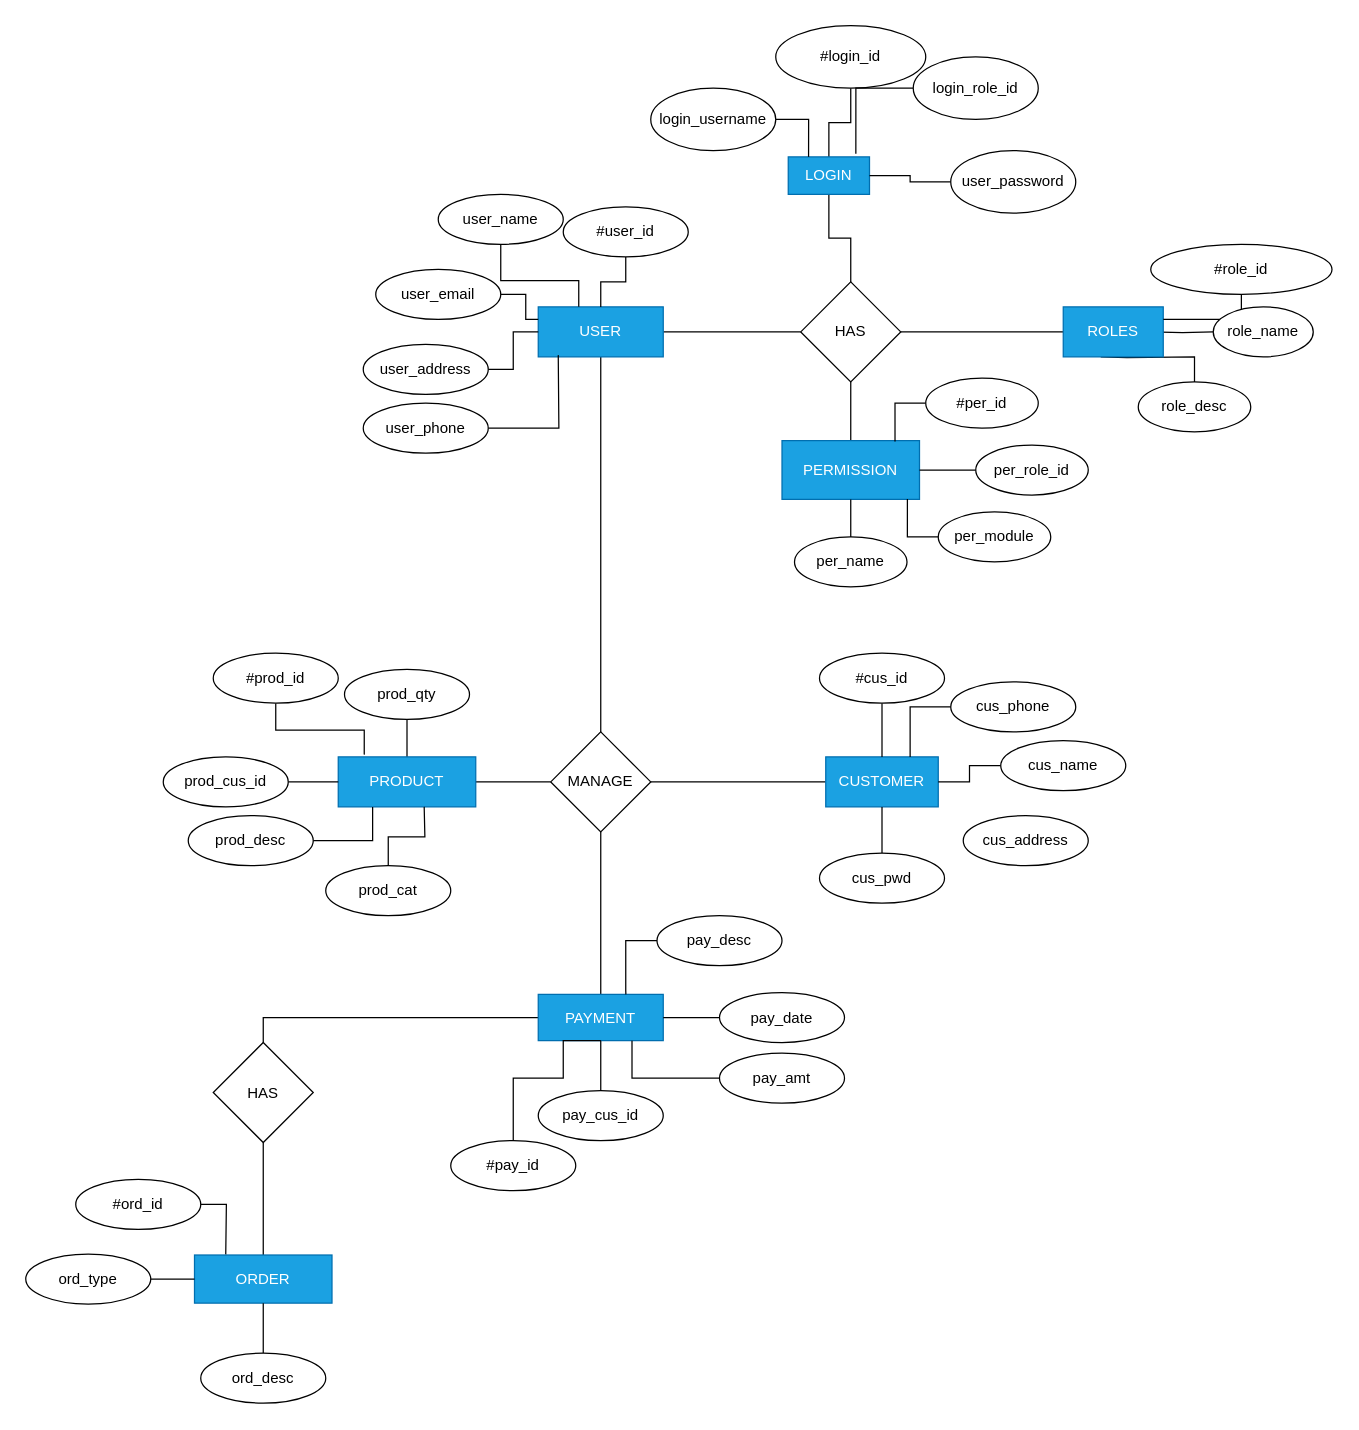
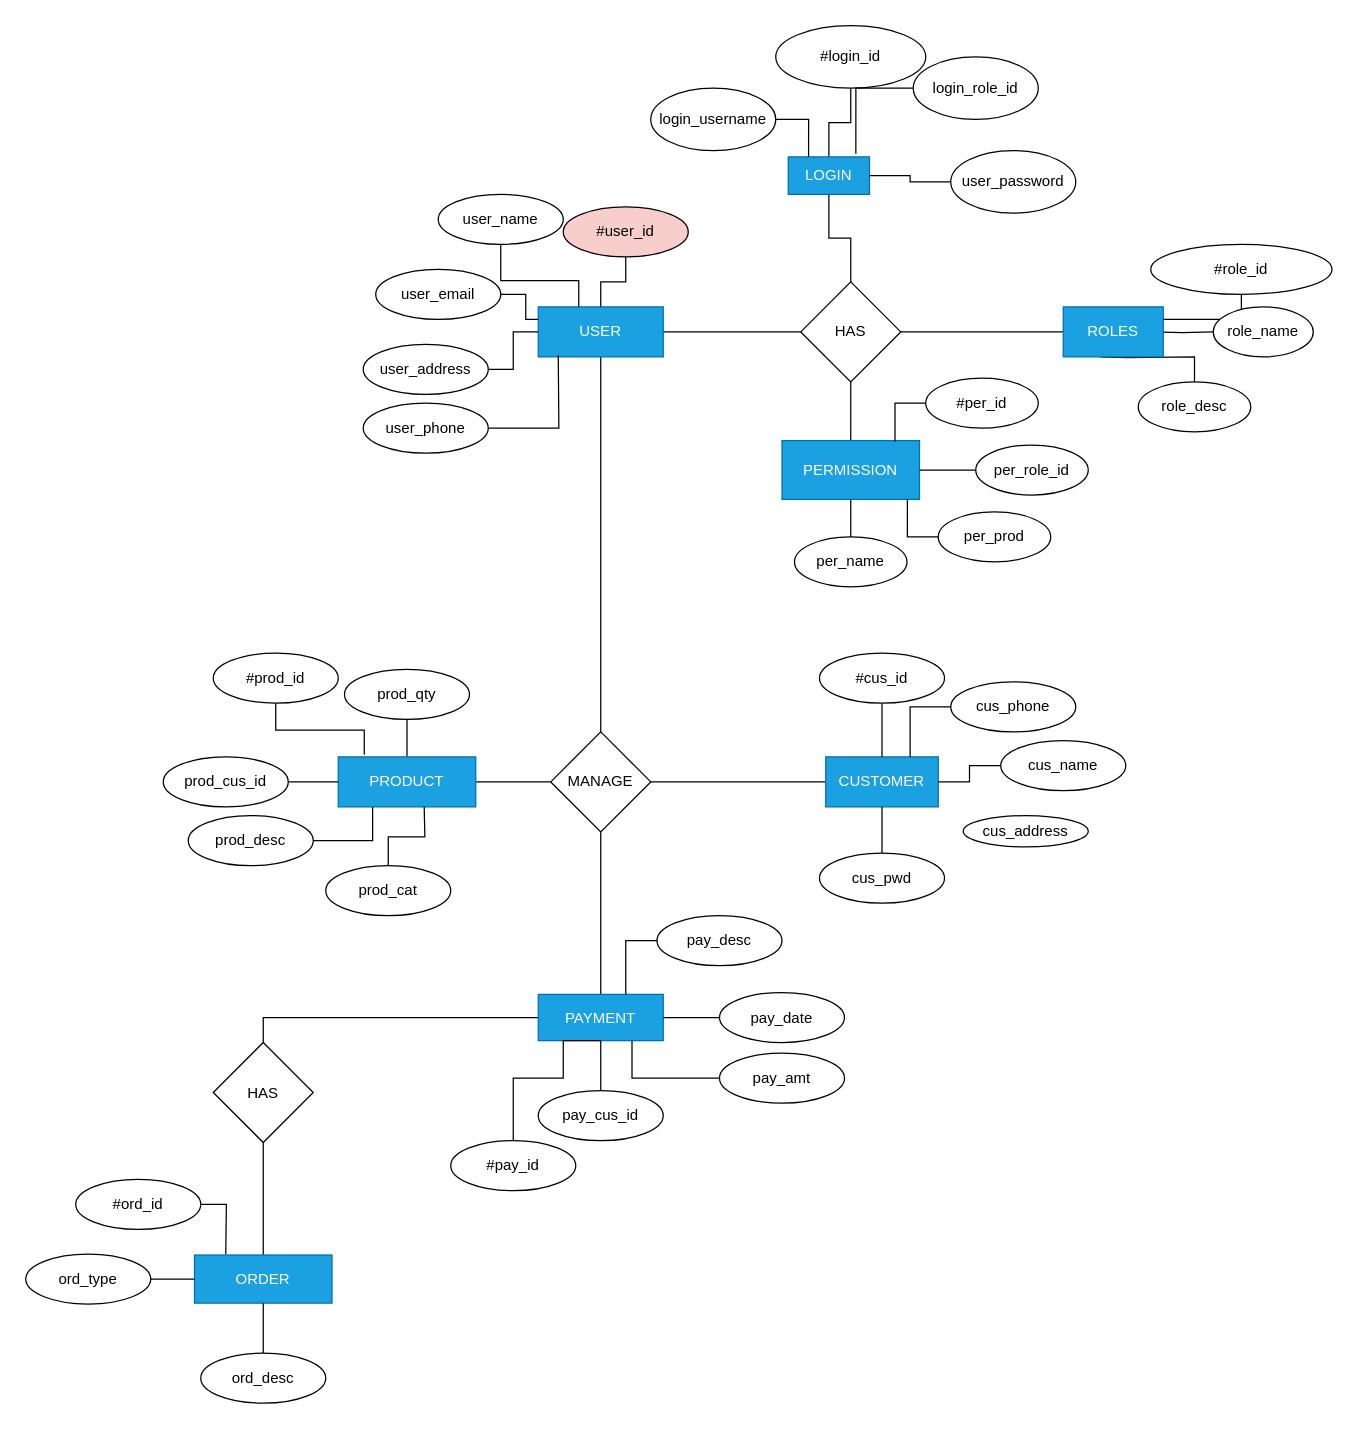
- <mxCell id="6" value="#user_id" style="ellipse;whiteSpace=wrap;html=1;" vertex="1" parent="1"><mxGeometry x="450" y="165" width="100" height="40" as="geometry" /></mxCell>
+ <mxCell id="6" value="#user_id" style="ellipse;whiteSpace=wrap;html=1;fillColor=#f8cecc;" vertex="1" parent="1"><mxGeometry x="450" y="165" width="100" height="40" as="geometry" /></mxCell>
- <mxCell id="39" value="per_module" style="ellipse;whiteSpace=wrap;html=1;rounded=0;" vertex="1" parent="1"><mxGeometry x="750" y="409" width="90" height="40" as="geometry" /></mxCell>
+ <mxCell id="39" value="per_prod" style="ellipse;whiteSpace=wrap;html=1;rounded=0;" vertex="1" parent="1"><mxGeometry x="750" y="409" width="90" height="40" as="geometry" /></mxCell>
- <mxCell id="66" value="cus_address" style="ellipse;whiteSpace=wrap;html=1;" vertex="1" parent="1"><mxGeometry x="770" y="652" width="100" height="40" as="geometry" /></mxCell>
+ <mxCell id="66" value="cus_address" style="ellipse;whiteSpace=wrap;html=1;" vertex="1" parent="1"><mxGeometry x="770" y="652" width="100" height="25" as="geometry" /></mxCell>
